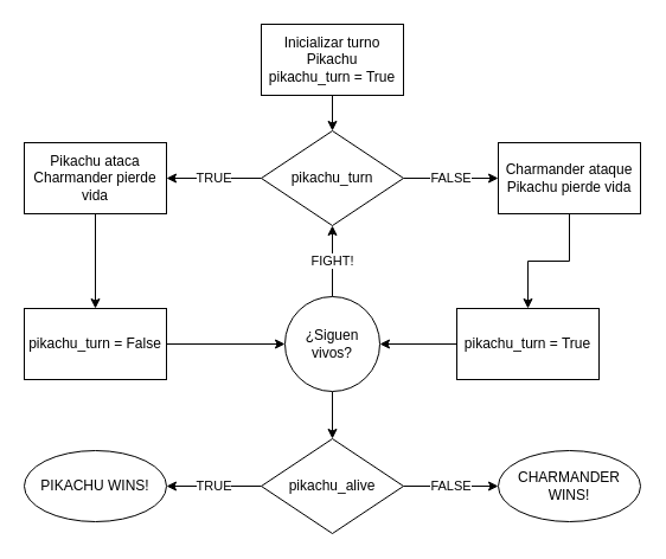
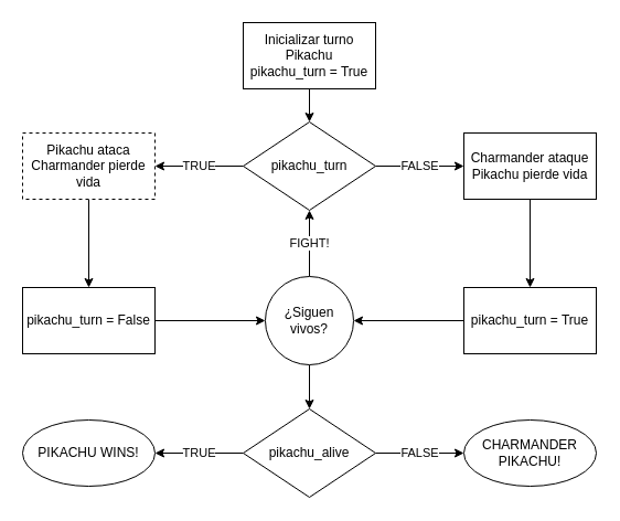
- <mxCell id="8" value="Pikachu ataca&lt;br&gt;Charmander pierde vida" style="whiteSpace=wrap;html=1;" vertex="1" parent="1"><mxGeometry x="20" y="120" width="120" height="60" as="geometry" /></mxCell>
+ <mxCell id="8" value="Pikachu ataca&lt;br&gt;Charmander pierde vida" style="whiteSpace=wrap;html=1;dashed=1;" vertex="1" parent="1"><mxGeometry x="20" y="120" width="120" height="60" as="geometry" /></mxCell>
- <mxCell id="14" value="&lt;span&gt;pikachu_turn = True&lt;/span&gt;" style="whiteSpace=wrap;html=1;" vertex="1" parent="1"><mxGeometry x="385" y="260" width="120" height="60" as="geometry" /></mxCell>
+ <mxCell id="14" value="&lt;span&gt;pikachu_turn = True&lt;/span&gt;" style="whiteSpace=wrap;html=1;" vertex="1" parent="1"><mxGeometry x="420" y="260" width="120" height="60" as="geometry" /></mxCell>
- <mxCell id="22" value="CHARMANDER WINS!" style="ellipse;whiteSpace=wrap;html=1;" vertex="1" parent="1"><mxGeometry x="420" y="380" width="120" height="60" as="geometry" /></mxCell>
+ <mxCell id="22" value="CHARMANDER PIKACHU!" style="ellipse;whiteSpace=wrap;html=1;" vertex="1" parent="1"><mxGeometry x="420" y="380" width="120" height="60" as="geometry" /></mxCell>
